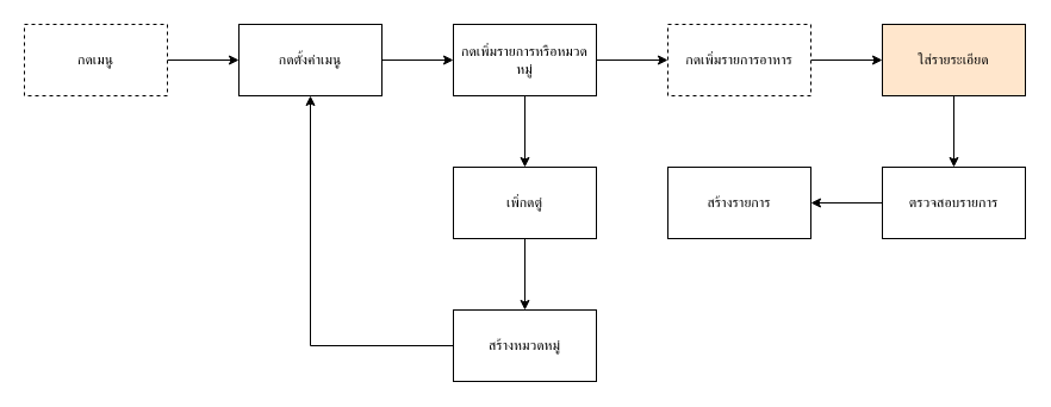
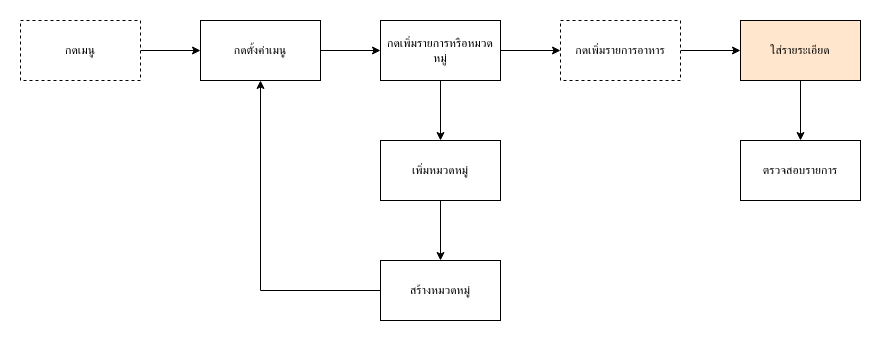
- <mxCell id="10" value="เพิ่กดตู่" style="rounded=0;whiteSpace=wrap;html=1;" vertex="1" parent="1"><mxGeometry x="380" y="140" width="120" height="60" as="geometry" /></mxCell>
+ <mxCell id="10" value="เพิ่มหมวดหมู่" style="rounded=0;whiteSpace=wrap;html=1;" vertex="1" parent="1"><mxGeometry x="380" y="140" width="120" height="60" as="geometry" /></mxCell>
- <mxCell id="19" value="สร้างรายการ" style="rounded=0;whiteSpace=wrap;html=1;" vertex="1" parent="1"><mxGeometry x="560" y="140" width="120" height="60" as="geometry" /></mxCell>
- <mxCell id="17" style="edgeStyle=orthogonalEdgeStyle;rounded=0;orthogonalLoop=1;jettySize=auto;html=1;exitX=0;exitY=0.5;exitDx=0;exitDy=0;entryX=1;entryY=0.5;entryDx=0;entryDy=0;" edge="1" parent="1" source="18" target="19"><mxGeometry relative="1" as="geometry" /></mxCell>
